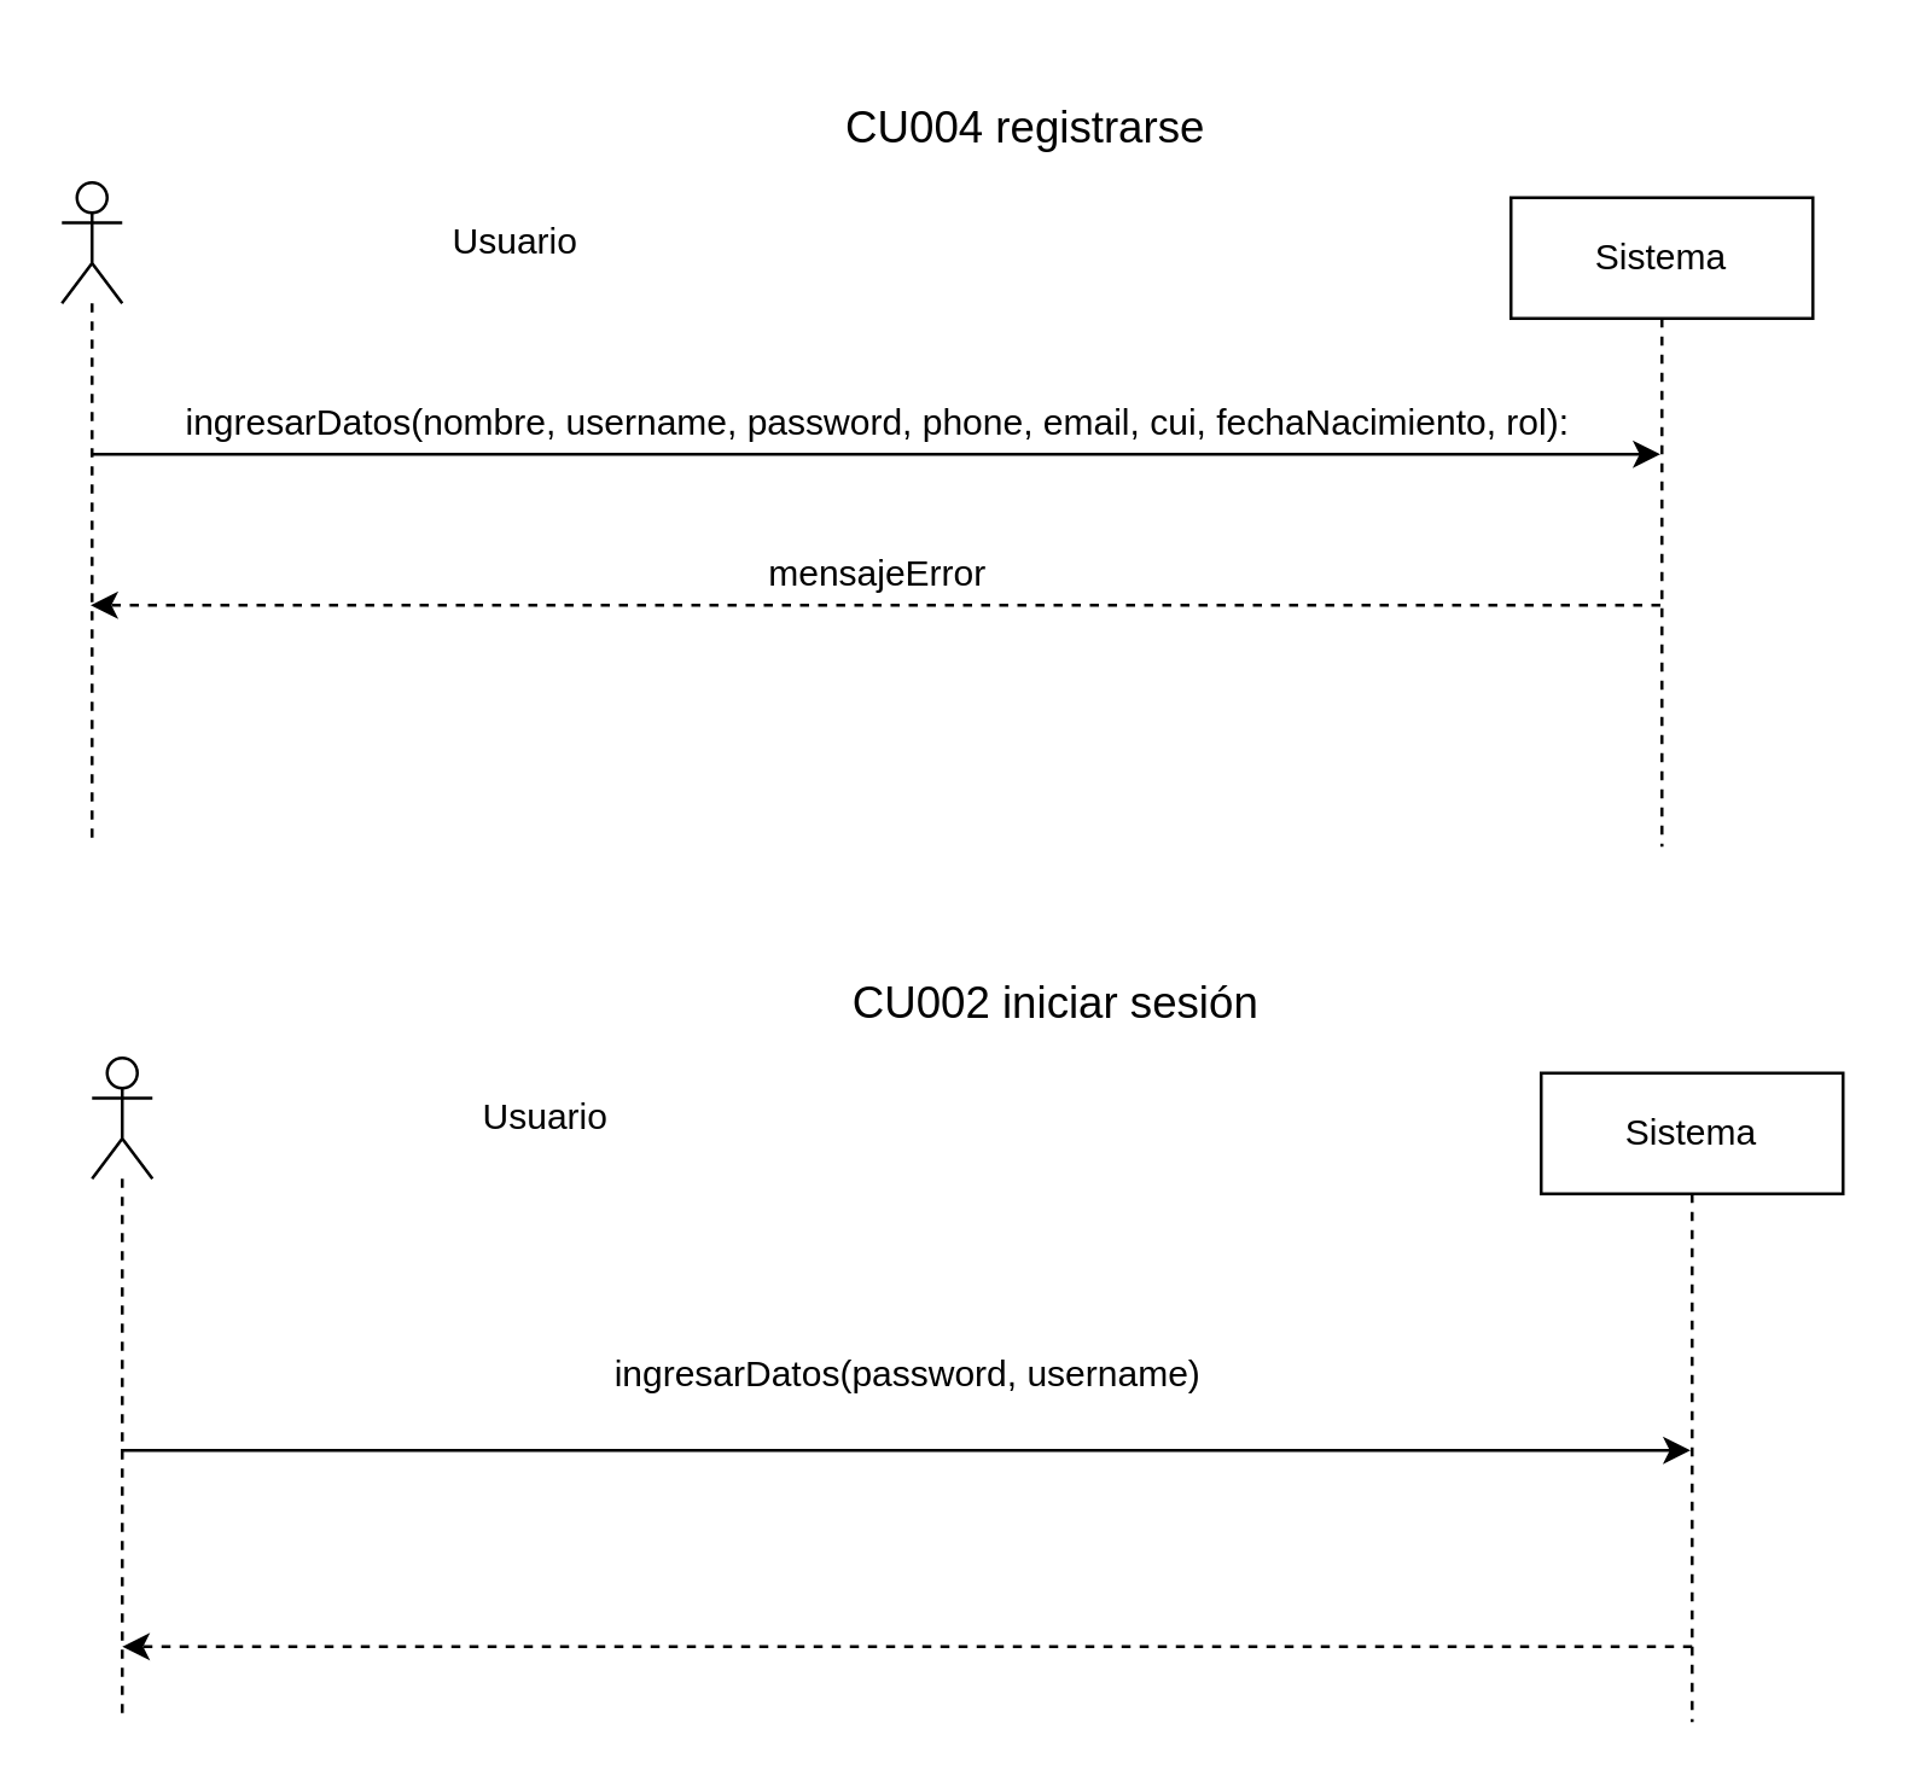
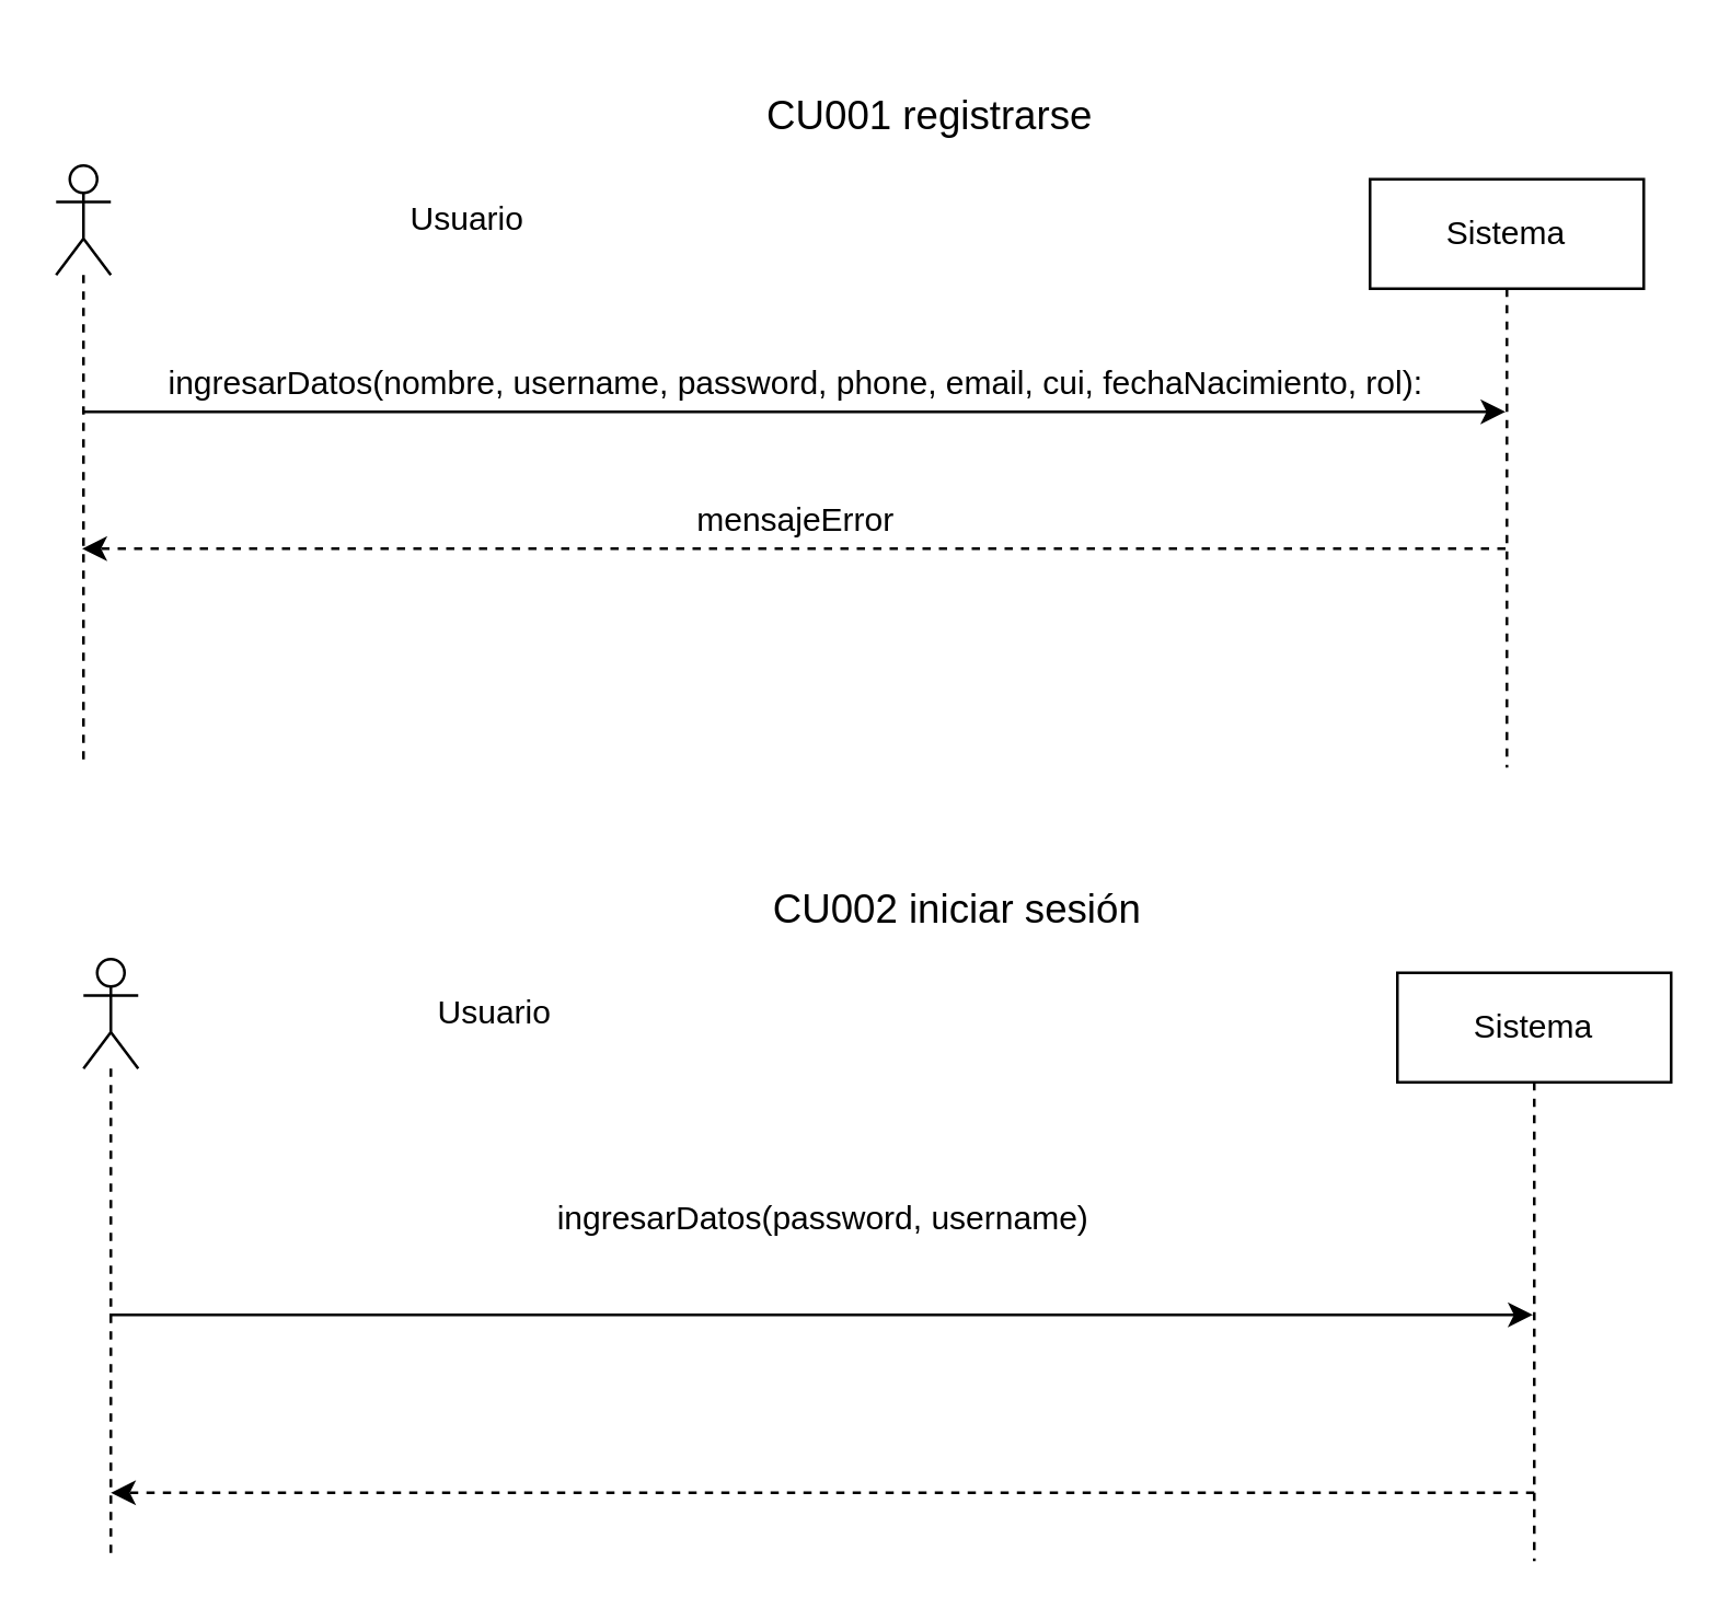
- <mxCell id="6" value="&lt;p style=&quot;margin-bottom: 0cm; direction: ltr; line-height: 1px; text-align: left; background: transparent; font-size: medium;&quot;&gt;&lt;font face=&quot;Arial, serif&quot;&gt;&lt;font style=&quot;font-size: 11pt;&quot;&gt;CU004 registrarse&lt;/font&gt;&lt;/font&gt;&lt;/p&gt;" style="text;html=1;align=center;verticalAlign=middle;resizable=0;points=[];autosize=1;strokeColor=none;fillColor=none;" parent="1" vertex="1"><mxGeometry x="269" y="20" width="140" height="30" as="geometry" /></mxCell>
+ <mxCell id="6" value="&lt;p style=&quot;margin-bottom: 0cm; direction: ltr; line-height: 1px; text-align: left; background: transparent; font-size: medium;&quot;&gt;&lt;font face=&quot;Arial, serif&quot;&gt;&lt;font style=&quot;font-size: 11pt;&quot;&gt;CU001 registrarse&lt;/font&gt;&lt;/font&gt;&lt;/p&gt;" style="text;html=1;align=center;verticalAlign=middle;resizable=0;points=[];autosize=1;strokeColor=none;fillColor=none;" parent="1" vertex="1"><mxGeometry x="269" y="20" width="140" height="30" as="geometry" /></mxCell>
- <mxCell id="14" value="ingresarDatos(password, username)" style="text;html=1;align=center;verticalAlign=middle;resizable=0;points=[];autosize=1;strokeColor=none;fillColor=none;" parent="1" vertex="1"><mxGeometry x="190" y="440" width="220" height="30" as="geometry" /></mxCell>
+ <mxCell id="14" value="ingresarDatos(password, username)" style="text;html=1;align=center;verticalAlign=middle;resizable=0;points=[];autosize=1;strokeColor=none;fillColor=none;" parent="1" vertex="1"><mxGeometry x="190" y="430" width="220" height="30" as="geometry" /></mxCell>
